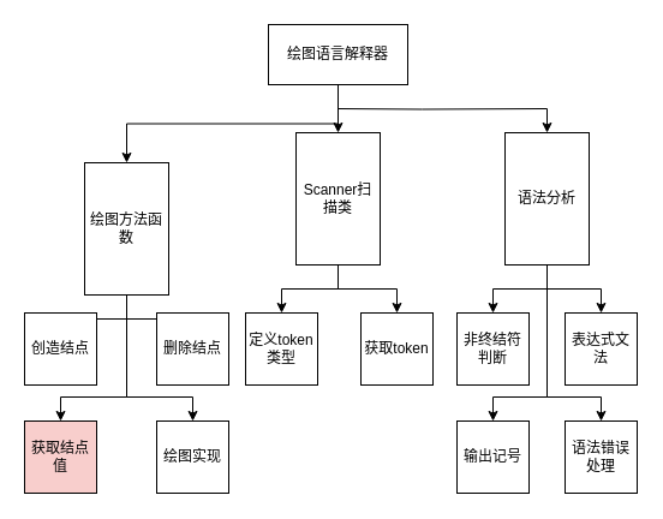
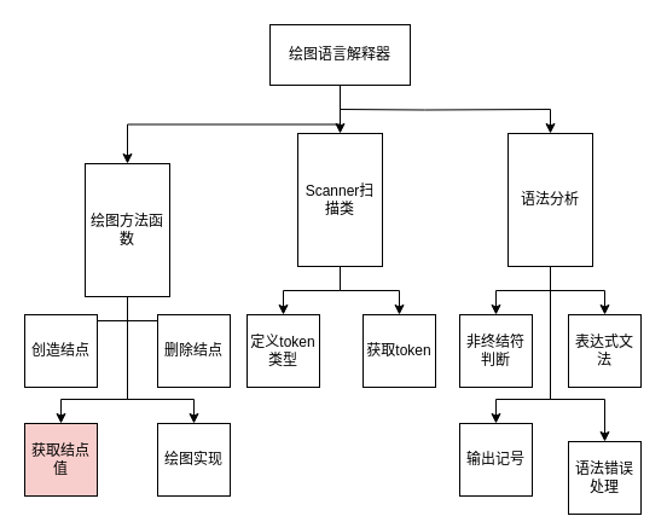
- <mxCell id="28" value="语法错误处理" style="whiteSpace=wrap;html=1;aspect=fixed;" vertex="1" parent="1"><mxGeometry x="470" y="350" width="60" height="60" as="geometry" /></mxCell>
+ <mxCell id="28" value="语法错误处理" style="whiteSpace=wrap;html=1;aspect=fixed;" vertex="1" parent="1"><mxGeometry x="470" y="365" width="60" height="60" as="geometry" /></mxCell>
